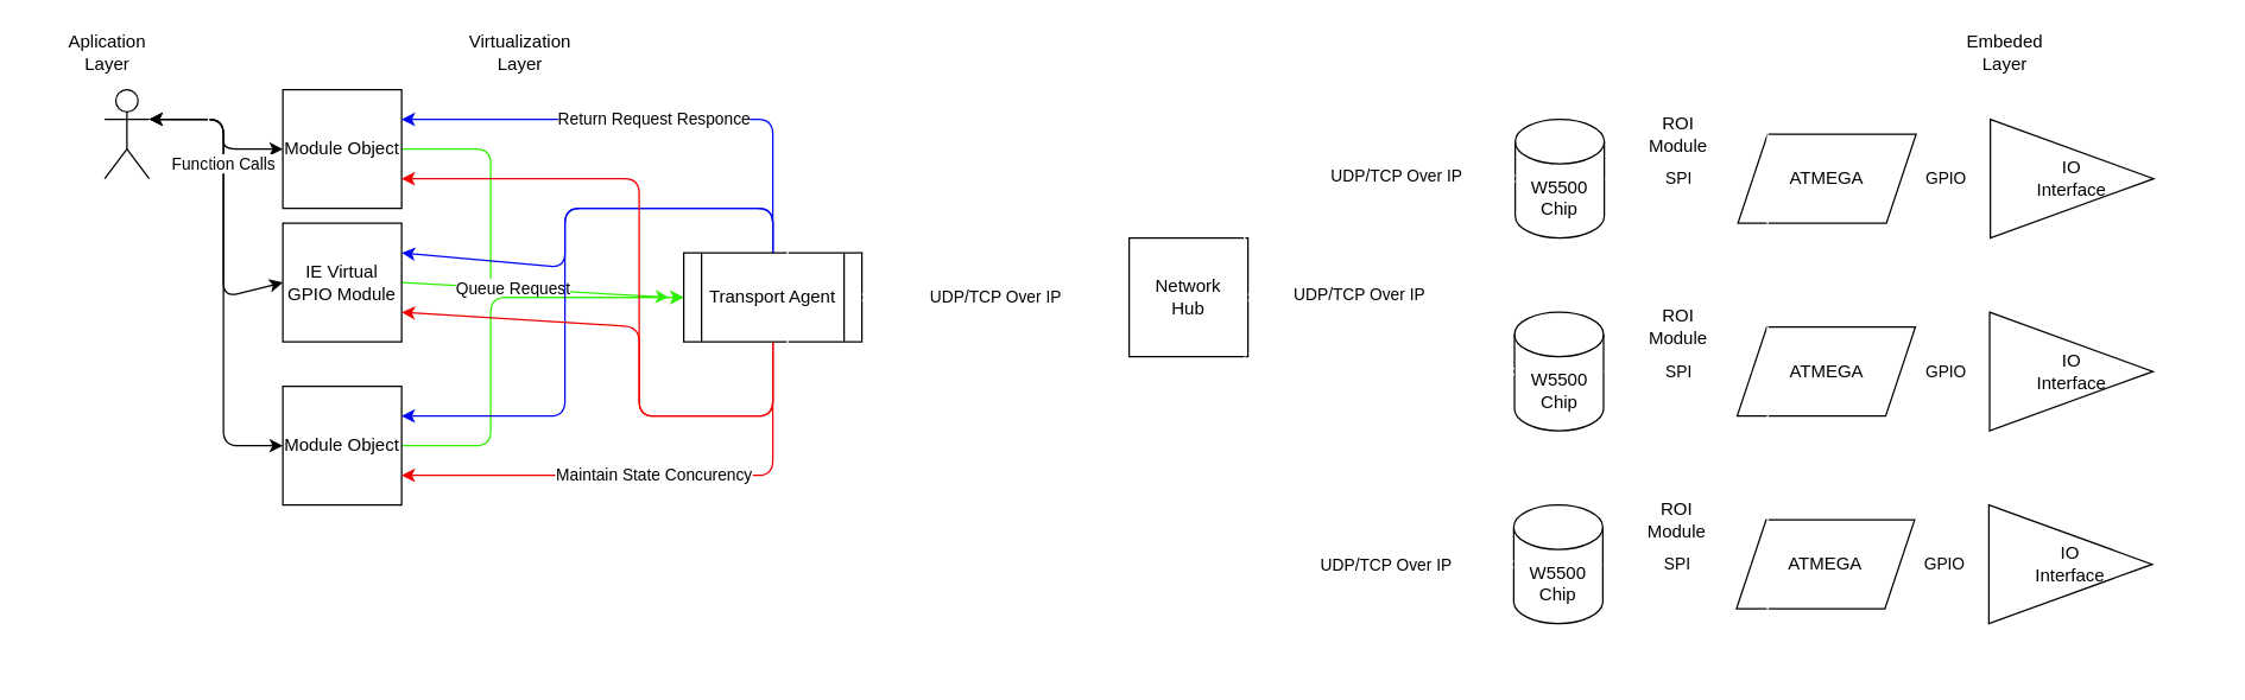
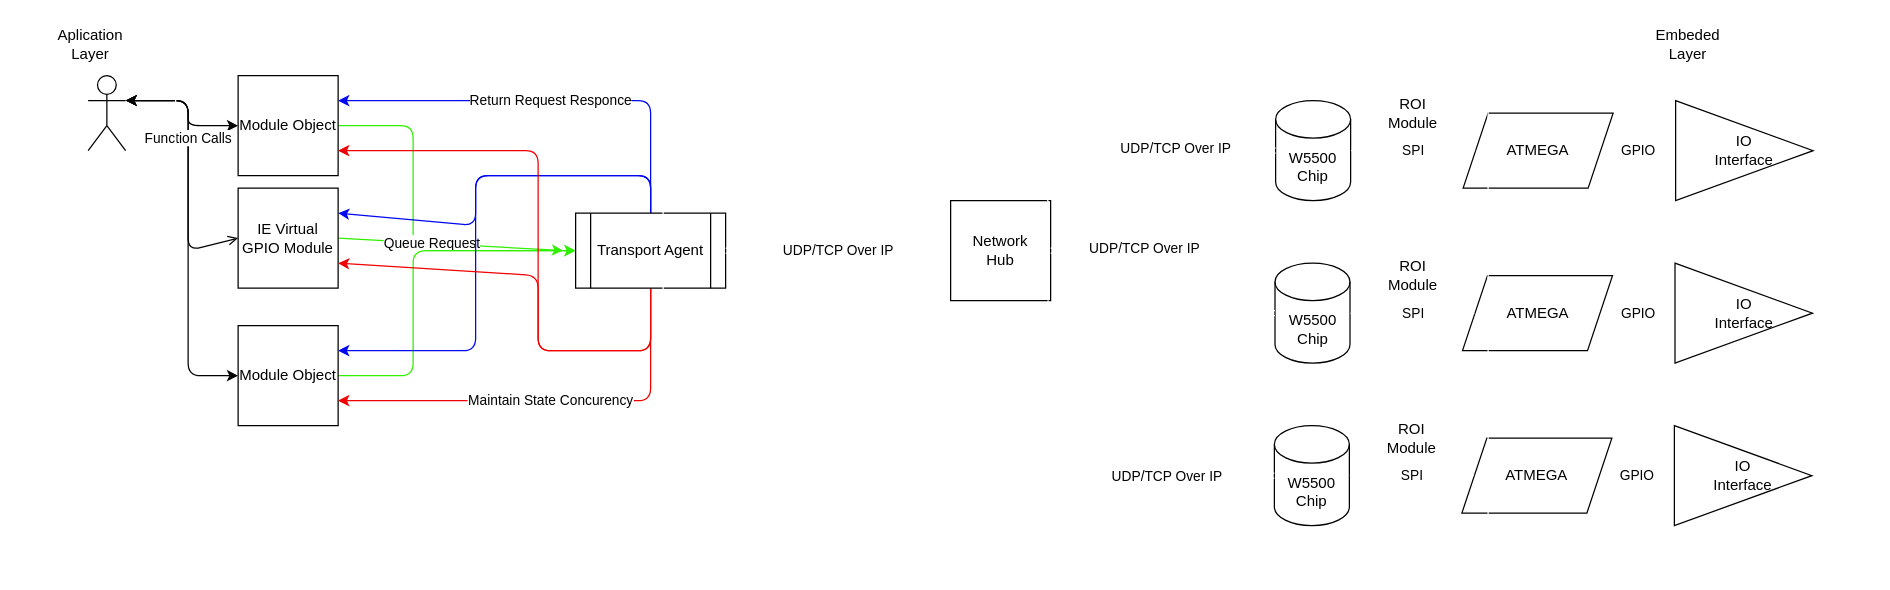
- <mxCell id="23" value="Virtualization Layer" style="text;html=1;strokeColor=none;fillColor=none;align=center;verticalAlign=middle;whiteSpace=wrap;rounded=0;" parent="1" vertex="1"><mxGeometry x="320" width="60" height="30" as="geometry" y="20" /></mxCell>
- <mxCell id="10" value="" style="endArrow=classic;startArrow=classic;html=1;entryX=0;entryY=0.5;entryDx=0;entryDy=0;exitX=1;exitY=0.333;exitDx=0;exitDy=0;exitPerimeter=0;" parent="1" source="2" target="6" edge="1"><mxGeometry width="50" height="50" relative="1" as="geometry"><mxPoint x="110" y="80" as="sourcePoint" /><mxPoint x="200" y="110" as="targetPoint" /><Array as="points"><mxPoint x="150" y="80" /><mxPoint x="150" y="200" /></Array></mxGeometry></mxCell>
+ <mxCell id="10" value="" style="endArrow=open;startArrow=classic;html=1;entryX=0;entryY=0.5;entryDx=0;entryDy=0;exitX=1;exitY=0.333;exitDx=0;exitDy=0;exitPerimeter=0;" parent="1" source="2" target="6" edge="1"><mxGeometry width="50" height="50" relative="1" as="geometry"><mxPoint x="110" y="80" as="sourcePoint" /><mxPoint x="200" y="110" as="targetPoint" /><Array as="points"><mxPoint x="150" y="80" /><mxPoint x="150" y="200" /></Array></mxGeometry></mxCell>
